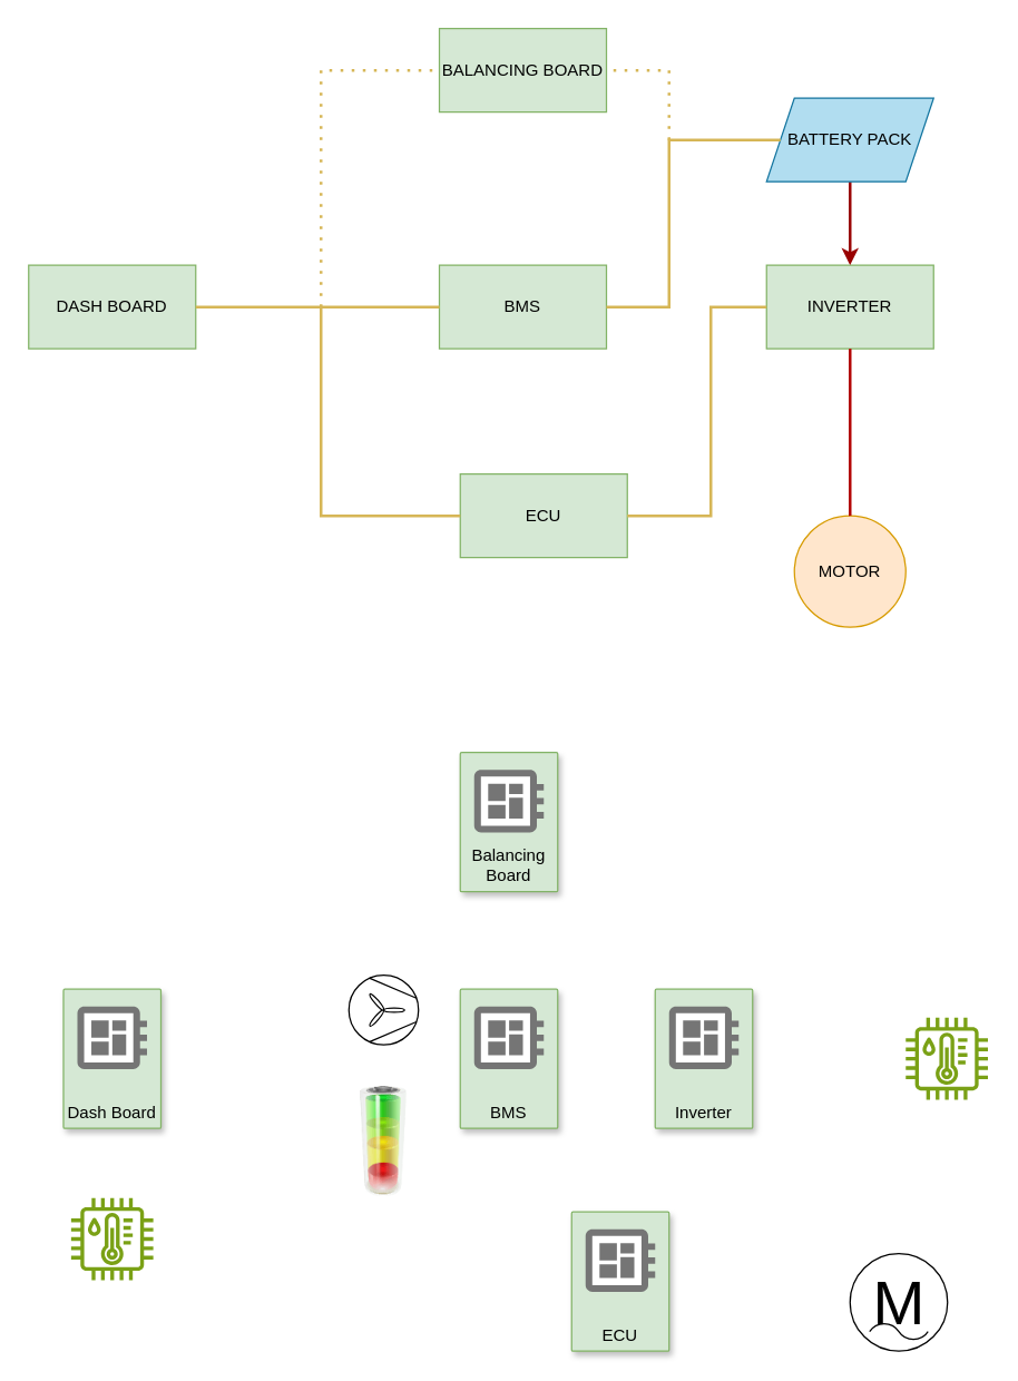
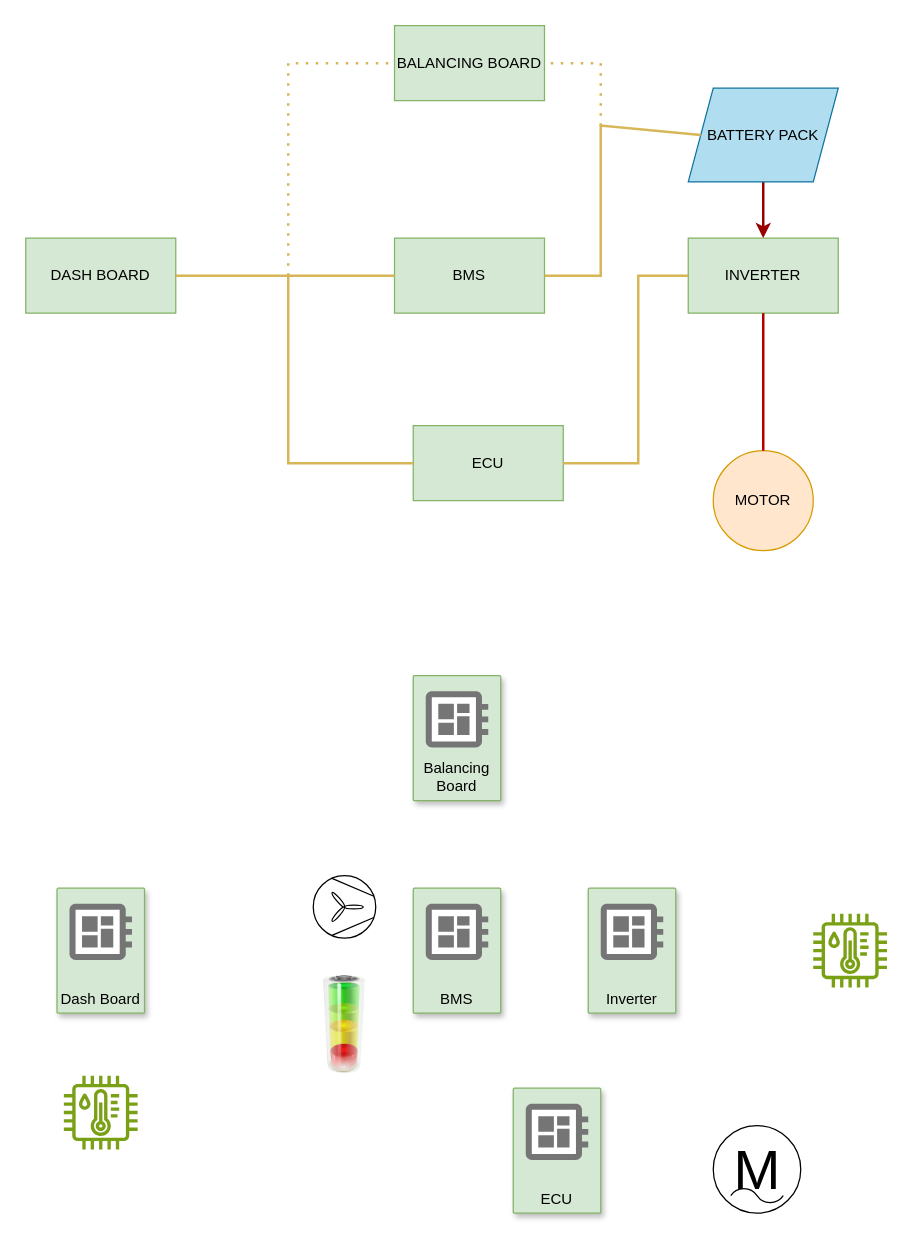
- <mxCell id="29" value="BATTERY PACK" style="shape=parallelogram;perimeter=parallelogramPerimeter;whiteSpace=wrap;html=1;fixedSize=1;fillColor=#b1ddf0;strokeColor=#10739e;" vertex="1" parent="1"><mxGeometry x="550" y="70" width="120" height="60" as="geometry" /></mxCell>
+ <mxCell id="29" value="BATTERY PACK" style="shape=parallelogram;perimeter=parallelogramPerimeter;whiteSpace=wrap;html=1;fixedSize=1;fillColor=#b1ddf0;strokeColor=#10739e;" vertex="1" parent="1"><mxGeometry x="550" y="70" width="120" height="75" as="geometry" /></mxCell>
- <mxCell id="26" value="MOTOR" style="ellipse;whiteSpace=wrap;html=1;aspect=fixed;fillColor=#ffe6cc;strokeColor=#d79b00;" vertex="1" parent="1"><mxGeometry x="570" y="370" width="80" height="80" as="geometry" /></mxCell>
+ <mxCell id="26" value="MOTOR" style="ellipse;whiteSpace=wrap;html=1;aspect=fixed;fillColor=#ffe6cc;strokeColor=#d79b00;" vertex="1" parent="1"><mxGeometry x="570" y="360" width="80" height="80" as="geometry" /></mxCell>
- <mxCell id="19" value="M" style="dashed=0;outlineConnect=0;align=center;html=1;shape=mxgraph.pid.engines.electric_motor_(ac);fontSize=45;" vertex="1" parent="1"><mxGeometry x="610" y="900" width="70" height="70" as="geometry" /></mxCell>
+ <mxCell id="19" value="M" style="dashed=0;outlineConnect=0;align=center;html=1;shape=mxgraph.pid.engines.electric_motor_(ac);fontSize=45;" vertex="1" parent="1"><mxGeometry x="570" y="900" width="70" height="70" as="geometry" /></mxCell>
